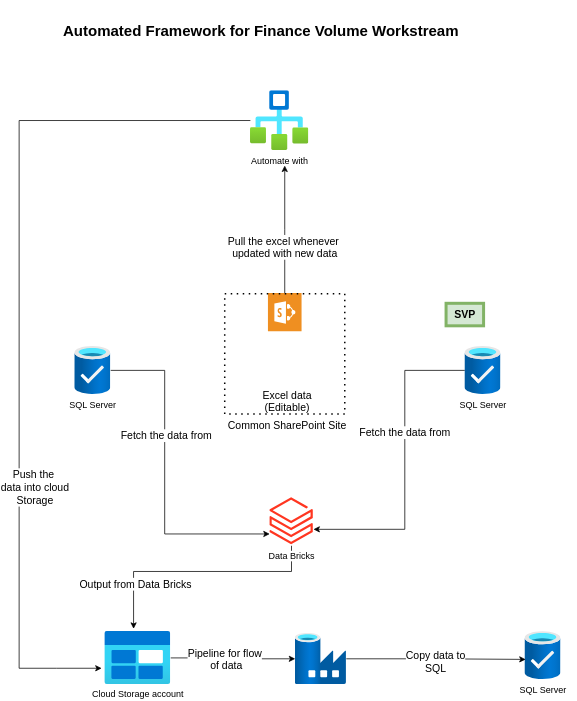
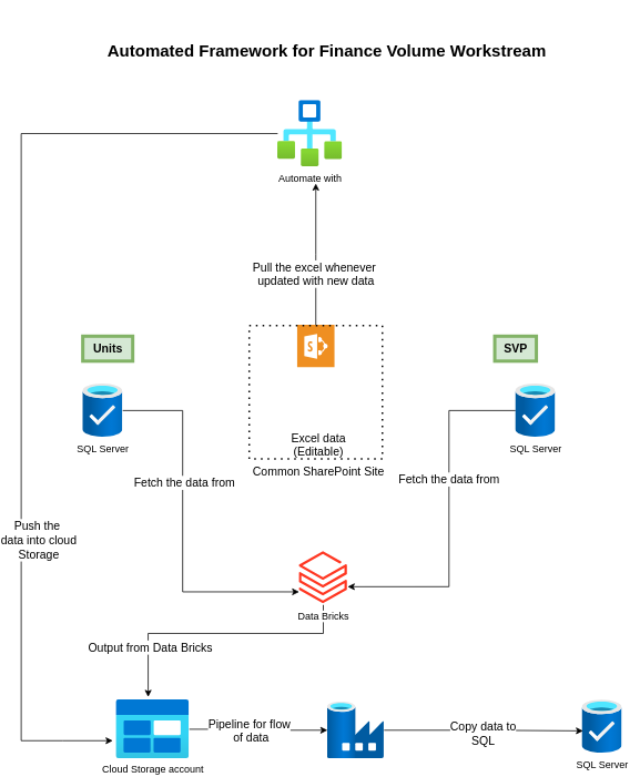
- <mxCell id="3" value="&lt;b&gt;&lt;font style=&quot;font-size: 20px;&quot;&gt;Automated Framework for Finance Volume Workstream&lt;/font&gt;&lt;/b&gt;" style="text;html=1;align=center;verticalAlign=middle;resizable=0;points=[];autosize=1;strokeColor=none;fillColor=none;" vertex="1" parent="1"><mxGeometry x="67" y="20" width="550" height="40" as="geometry" /></mxCell>
+ <mxCell id="3" value="&lt;b&gt;&lt;font style=&quot;font-size: 20px;&quot;&gt;Automated Framework for Finance Volume Workstream&lt;/font&gt;&lt;/b&gt;" style="text;html=1;align=center;verticalAlign=middle;resizable=0;points=[];autosize=1;strokeColor=none;fillColor=none;" vertex="1" parent="1"><mxGeometry x="112" y="40" width="550" height="40" as="geometry" /></mxCell>
+ <mxCell id="2" value="&lt;font style=&quot;font-size: 14px;&quot;&gt;&lt;b&gt;Units&lt;/b&gt;&lt;/font&gt;" style="text;html=1;align=center;verticalAlign=middle;resizable=0;points=[];autosize=1;strokeColor=#82b366;fillColor=#d5e8d4;strokeWidth=4;" vertex="1" parent="1"><mxGeometry x="94" y="403.6" width="60" height="30" as="geometry" /></mxCell>
